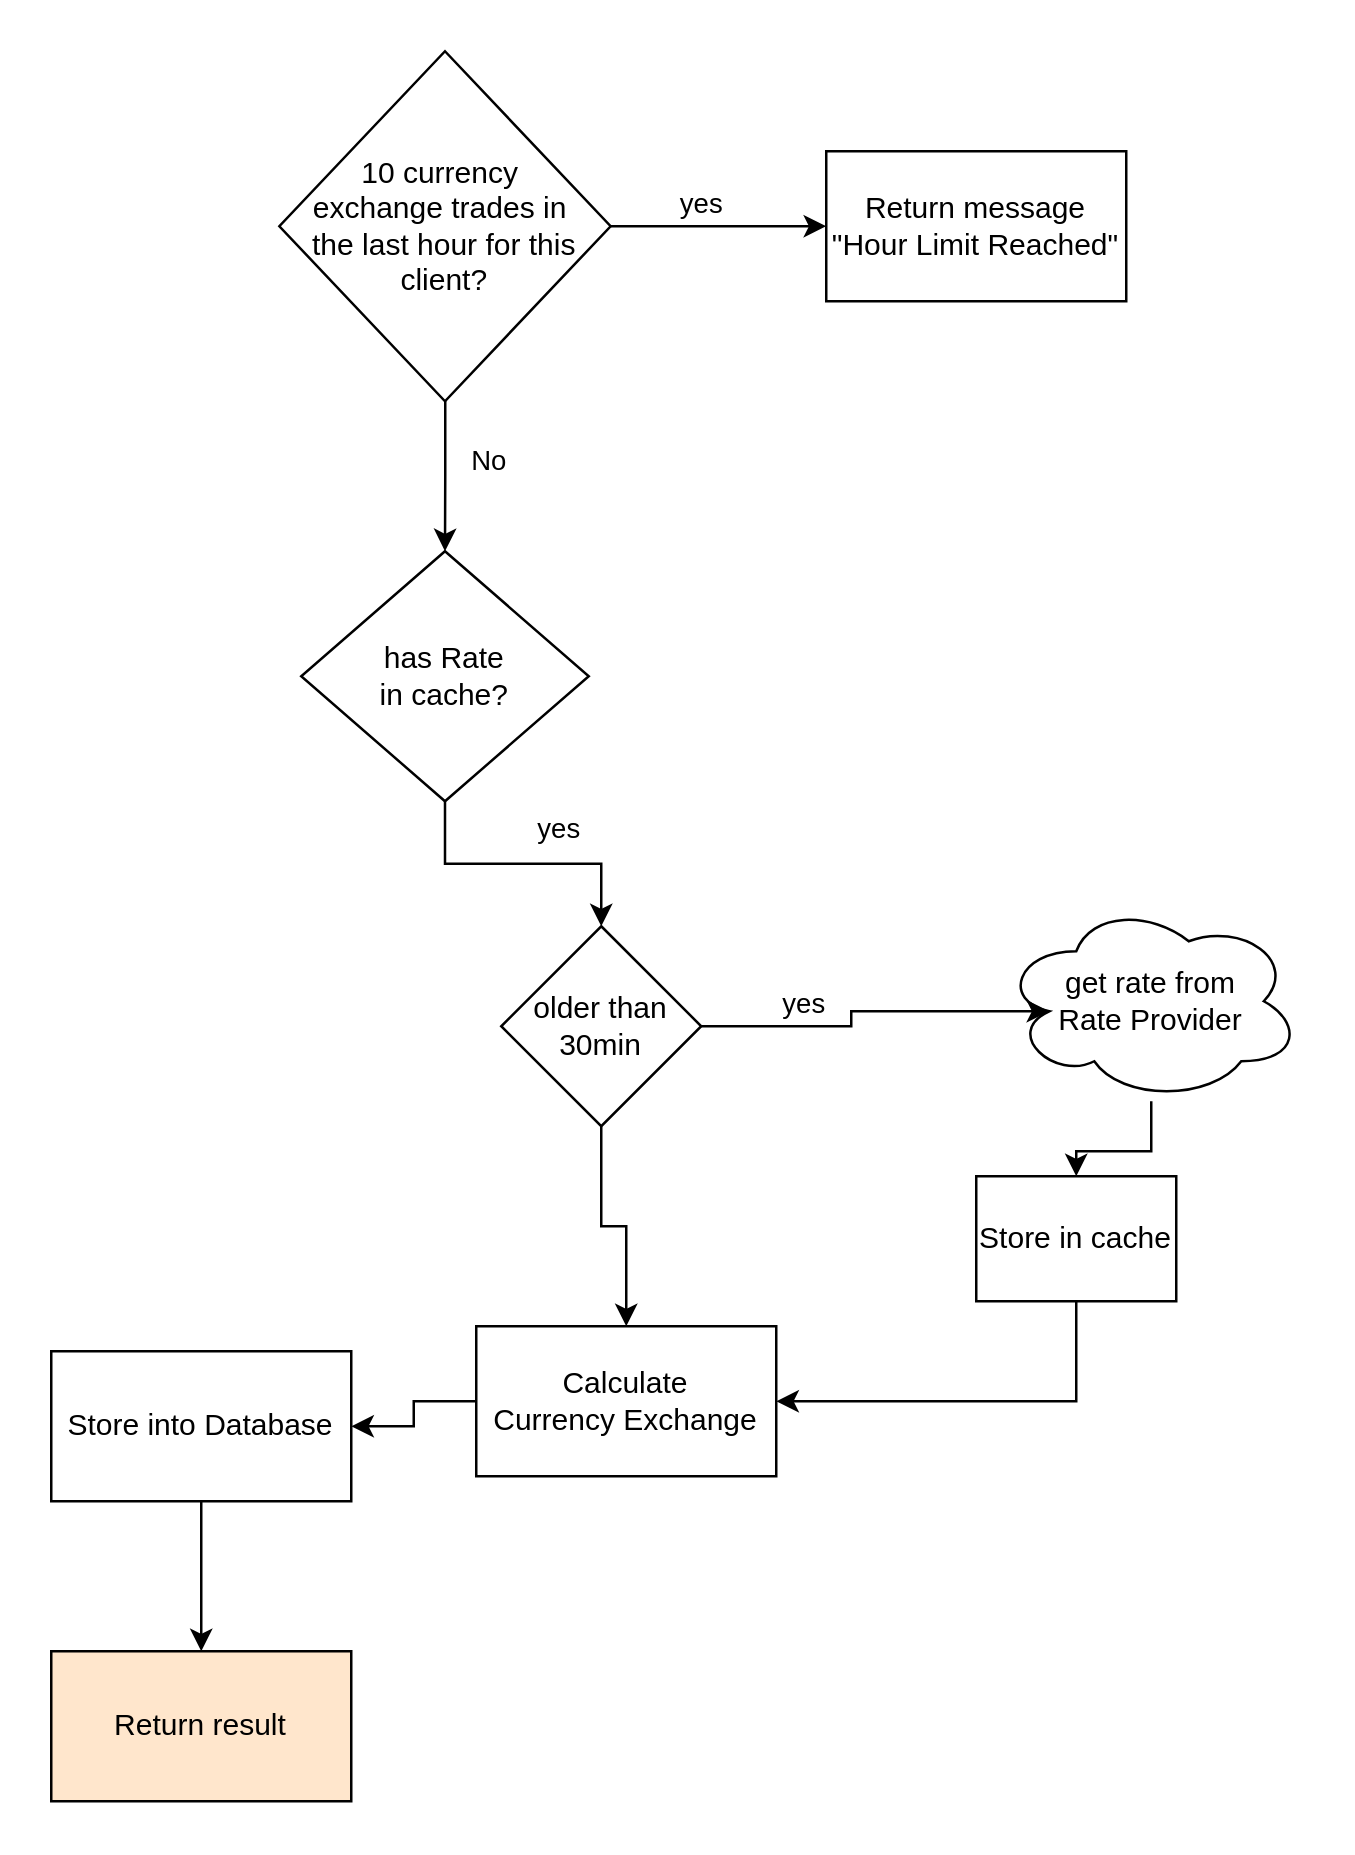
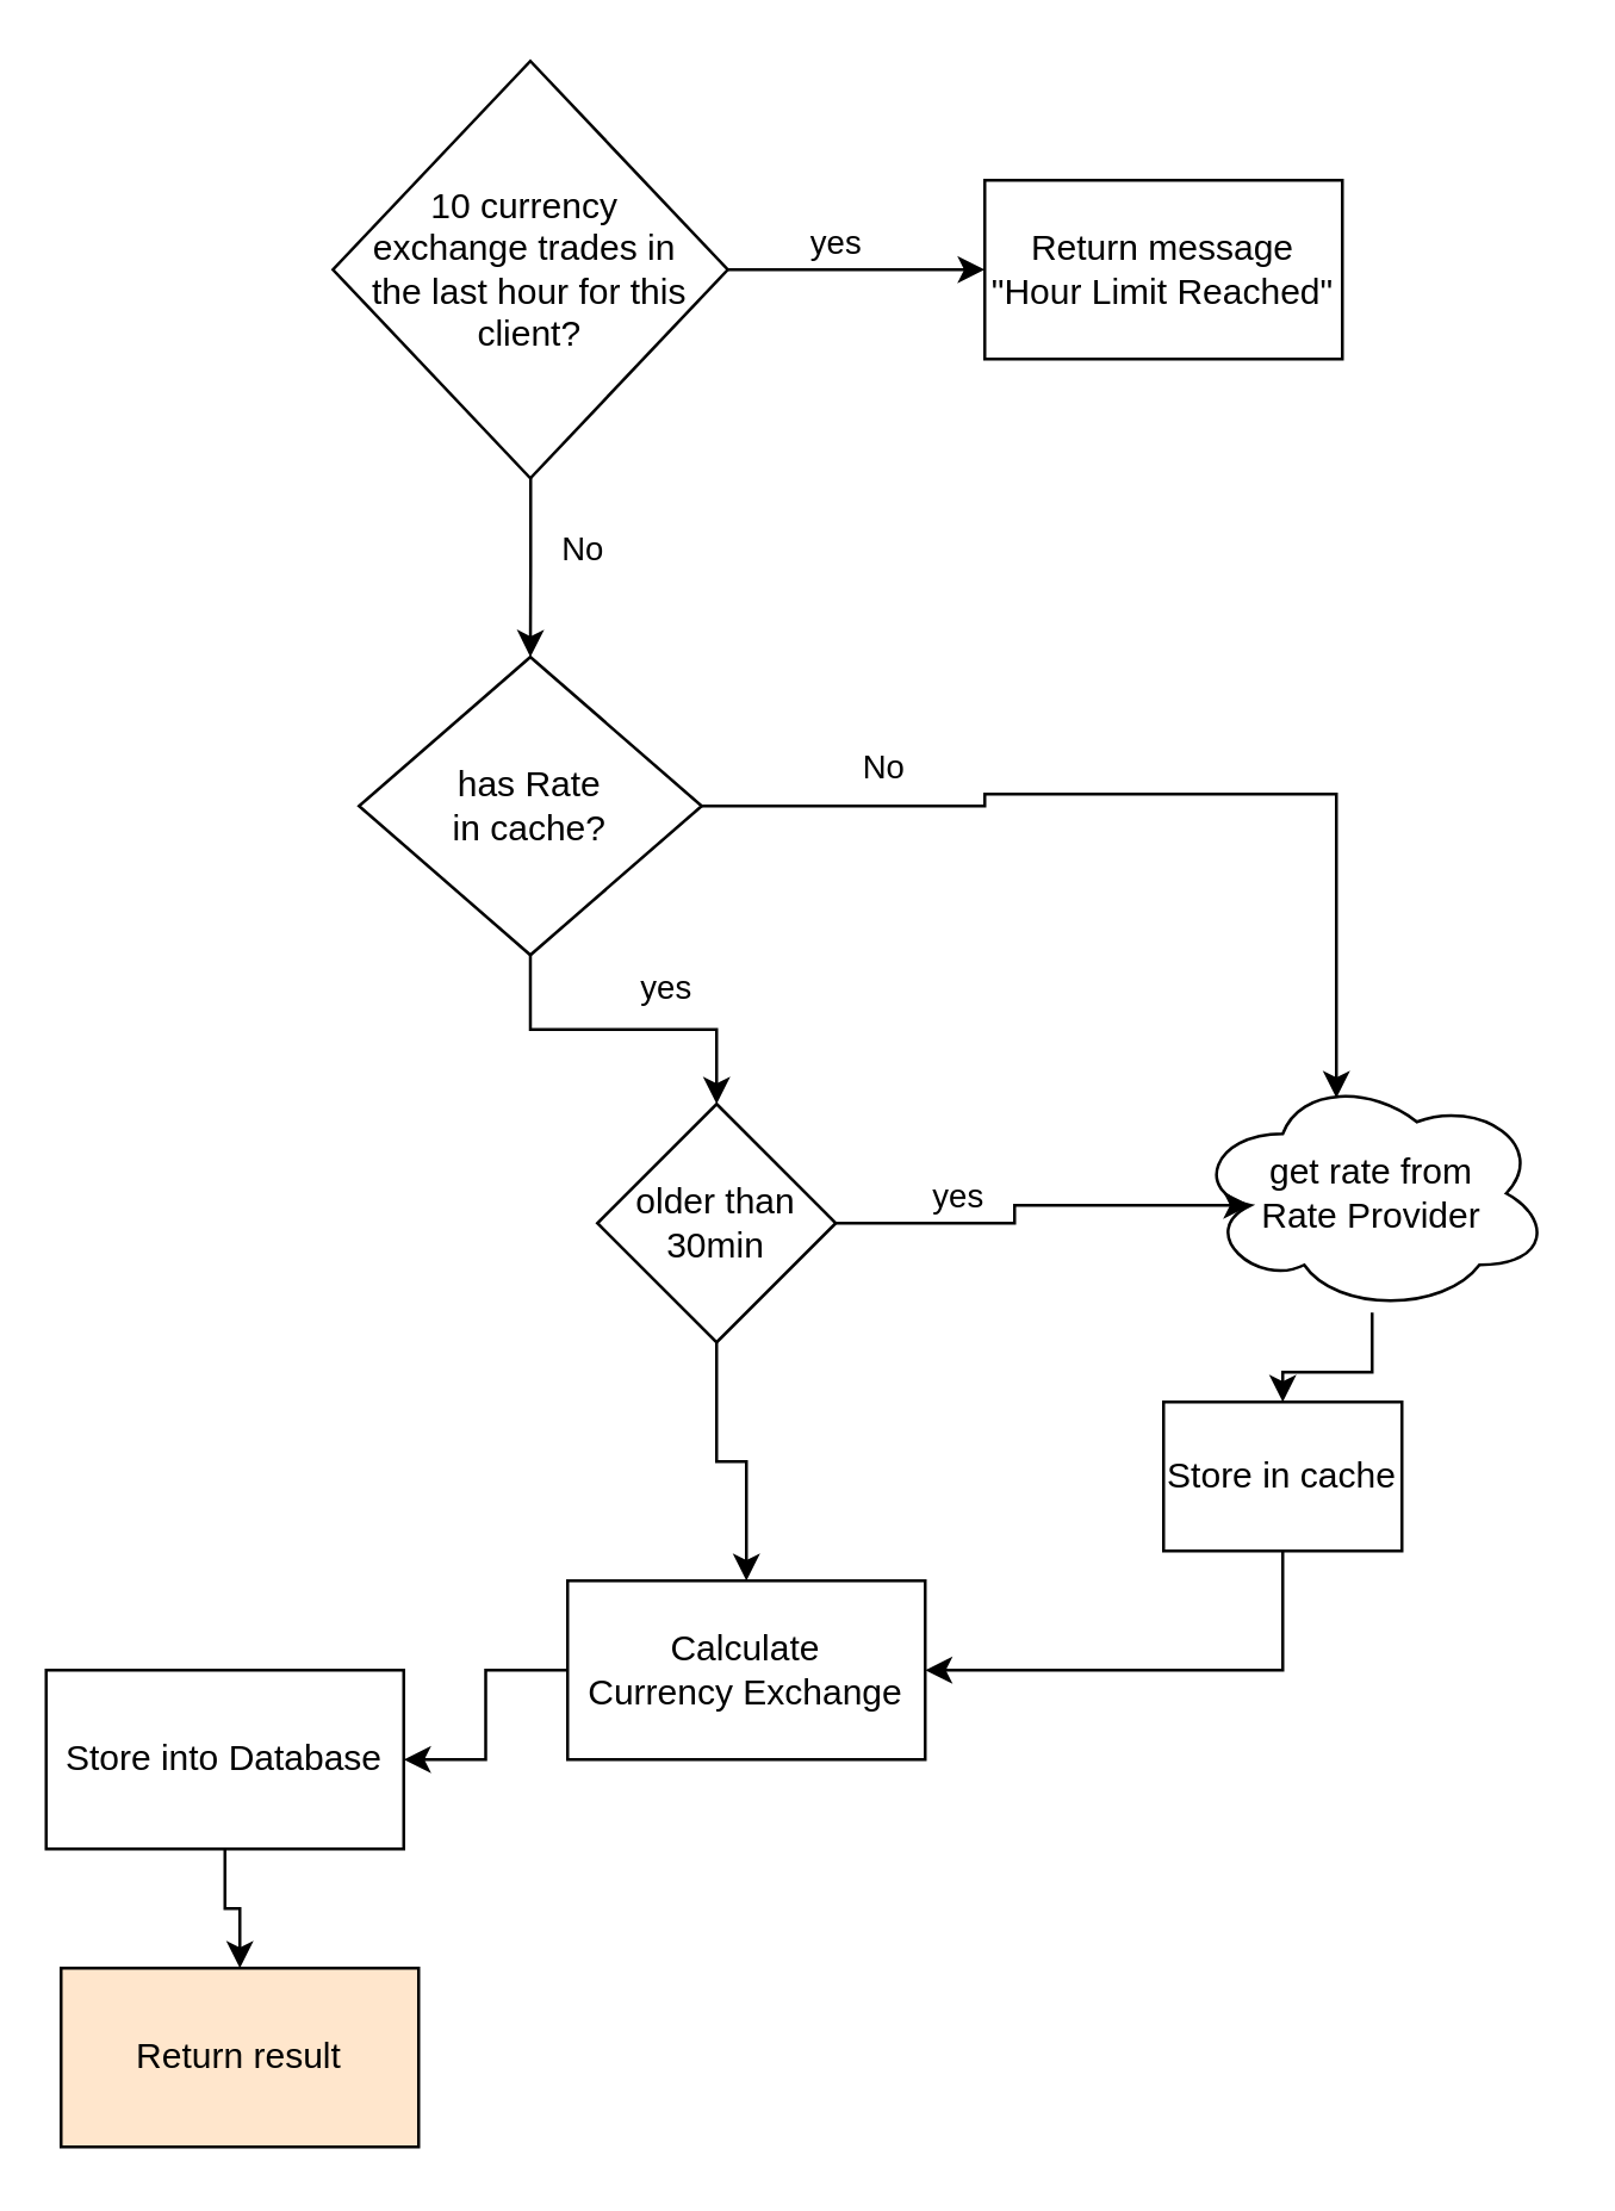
+ <mxCell id="7" style="edgeStyle=orthogonalEdgeStyle;rounded=0;orthogonalLoop=1;jettySize=auto;html=1;exitX=1;exitY=0.5;exitDx=0;exitDy=0;entryX=0.4;entryY=0.1;entryDx=0;entryDy=0;entryPerimeter=0;" edge="1" parent="1" source="6" target="3"><mxGeometry relative="1" as="geometry"><Array as="points"><mxPoint x="330" y="270" /><mxPoint x="330" y="266" /><mxPoint x="448" y="266" /></Array></mxGeometry></mxCell>
+ <mxCell id="8" value="No" style="edgeLabel;html=1;align=center;verticalAlign=middle;resizable=0;points=[];" vertex="1" connectable="0" parent="7"><mxGeometry x="-0.372" y="2" relative="1" as="geometry"><mxPoint x="-36" y="-8" as="offset" /></mxGeometry></mxCell>
- <mxCell id="18" value="&lt;div&gt;Store into Database&lt;/div&gt;" style="rounded=0;whiteSpace=wrap;html=1;" vertex="1" parent="1"><mxGeometry x="20" y="540" width="120" height="60" as="geometry" /></mxCell>
+ <mxCell id="18" value="&lt;div&gt;Store into Database&lt;/div&gt;" style="rounded=0;whiteSpace=wrap;html=1;" vertex="1" parent="1"><mxGeometry x="15" y="560" width="120" height="60" as="geometry" /></mxCell>
